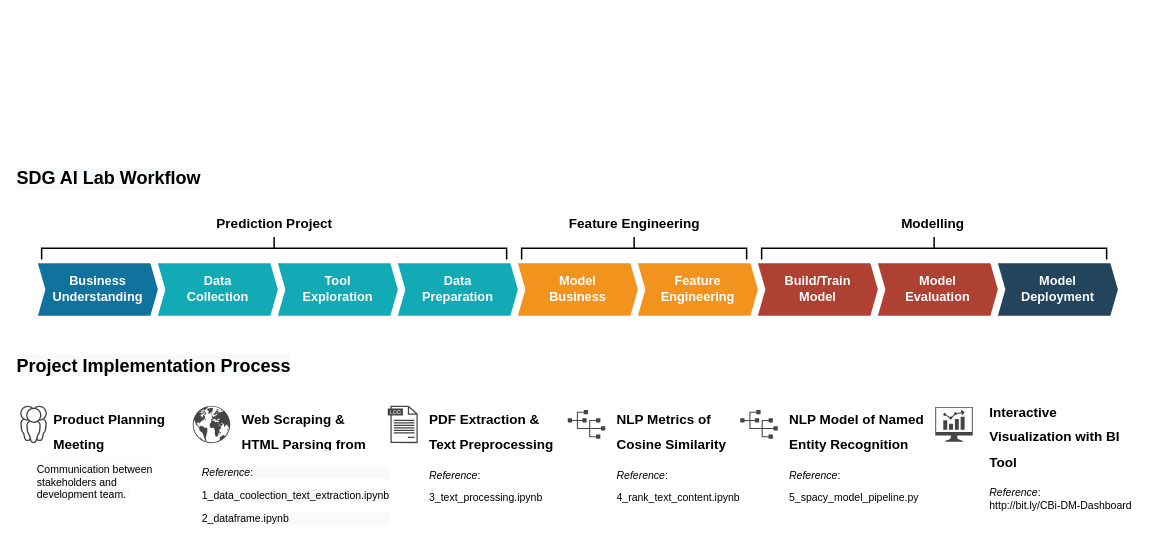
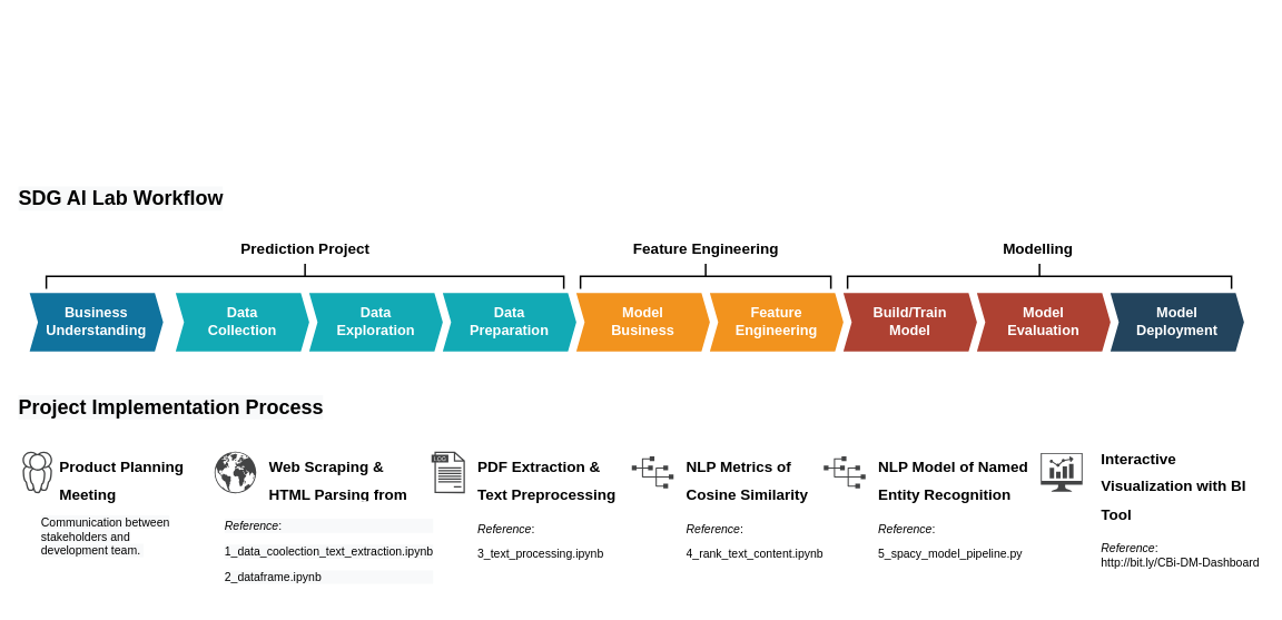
- <mxCell id="3" value="Business&lt;br&gt;Understanding" style="shape=step;perimeter=stepPerimeter;whiteSpace=wrap;html=1;fixedSize=1;size=10;fillColor=#10739E;strokeColor=none;fontSize=17;fontColor=#FFFFFF;fontStyle=1;align=center;rounded=0;" vertex="1" parent="1"><mxGeometry x="50" y="350" width="160" height="70" as="geometry" /></mxCell>
+ <mxCell id="3" value="Business&lt;br&gt;Understanding" style="shape=step;perimeter=stepPerimeter;whiteSpace=wrap;html=1;fixedSize=1;size=10;fillColor=#10739E;strokeColor=none;fontSize=17;fontColor=#FFFFFF;fontStyle=1;align=center;rounded=0;" vertex="1" parent="1"><mxGeometry x="35" y="350" width="160" height="70" as="geometry" /></mxCell>
- <mxCell id="8" value="Tool&lt;br&gt;Exploration" style="shape=step;perimeter=stepPerimeter;whiteSpace=wrap;html=1;fixedSize=1;size=10;fillColor=#12AAB5;strokeColor=none;fontSize=17;fontColor=#FFFFFF;fontStyle=1;align=center;rounded=0;" vertex="1" parent="1"><mxGeometry x="370" y="350" width="160" height="70" as="geometry" /></mxCell>
+ <mxCell id="8" value="Data&lt;br&gt;Exploration" style="shape=step;perimeter=stepPerimeter;whiteSpace=wrap;html=1;fixedSize=1;size=10;fillColor=#12AAB5;strokeColor=none;fontSize=17;fontColor=#FFFFFF;fontStyle=1;align=center;rounded=0;" vertex="1" parent="1"><mxGeometry x="370" y="350" width="160" height="70" as="geometry" /></mxCell>
